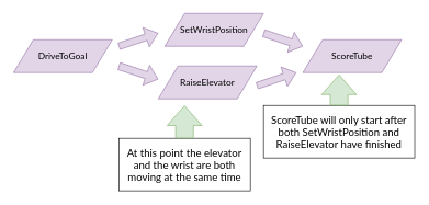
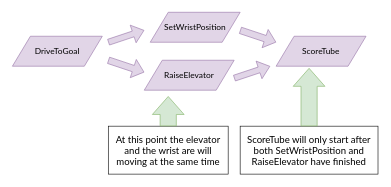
- <mxCell id="12" value="ScoreTube will only start after both SetWristPosition and RaiseElevator have finished" style="text;html=1;strokeColor=#000000;fillColor=none;align=center;verticalAlign=middle;whiteSpace=wrap;rounded=0;fontFamily=Lato;FType=g;fontSize=16;" parent="1" vertex="1"><mxGeometry x="400" y="160" width="230" height="80" as="geometry" /></mxCell>
+ <mxCell id="12" value="ScoreTube will only start after both SetWristPosition and RaiseElevator have finished" style="text;html=1;strokeColor=#000000;fillColor=none;align=center;verticalAlign=middle;whiteSpace=wrap;rounded=0;fontFamily=Lato;FType=g;fontSize=16;" parent="1" vertex="1"><mxGeometry x="400" y="210" width="230" height="80" as="geometry" /></mxCell>
- <mxCell id="10" value="At this point the elevator and the wrist are both moving at the same time" style="text;html=1;strokeColor=#000000;fillColor=none;align=center;verticalAlign=middle;whiteSpace=wrap;rounded=0;fontFamily=Lato;FType=g;fontSize=16;" parent="1" vertex="1"><mxGeometry x="180" y="210" width="200" height="80" as="geometry" /></mxCell>
+ <mxCell id="10" value="At this point the elevator and the wrist are will moving at the same time" style="text;html=1;strokeColor=#000000;fillColor=none;align=center;verticalAlign=middle;whiteSpace=wrap;rounded=0;fontFamily=Lato;FType=g;fontSize=16;" parent="1" vertex="1"><mxGeometry x="180" y="210" width="200" height="80" as="geometry" /></mxCell>
